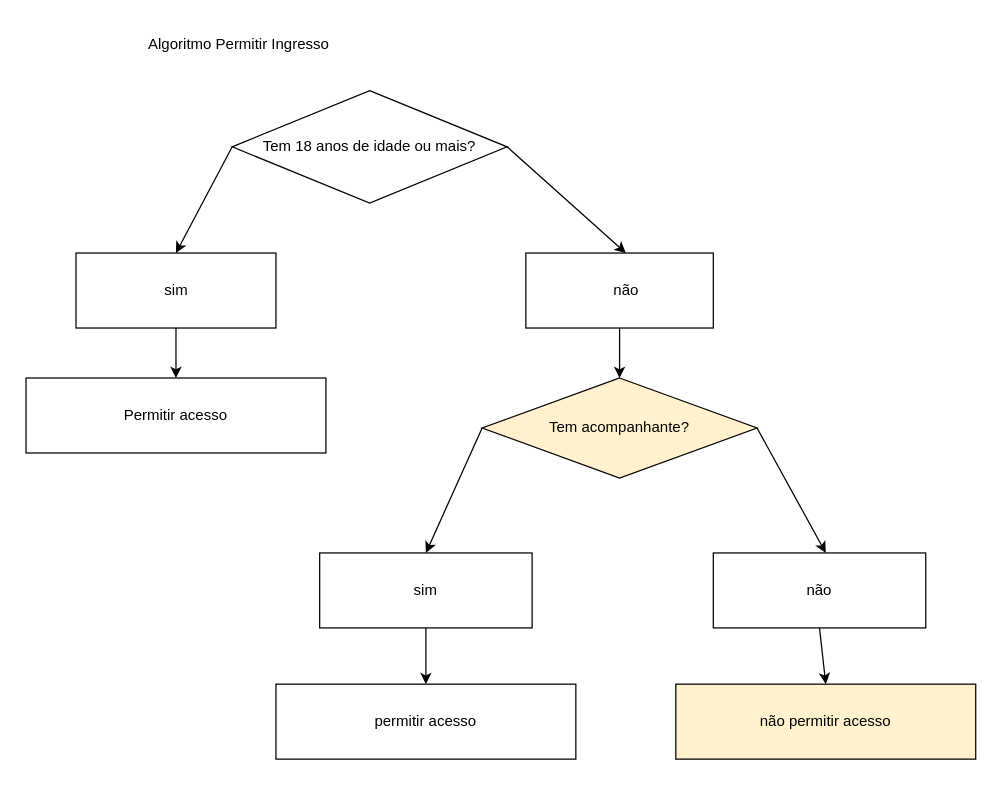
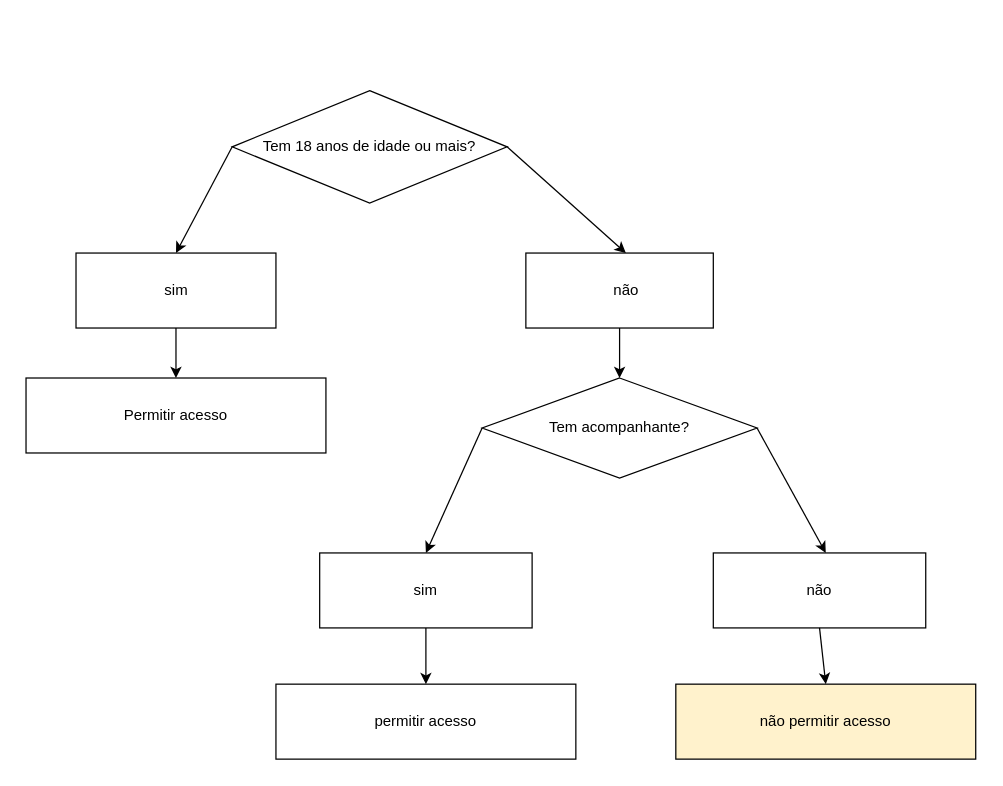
- <mxCell id="2" value="Algoritmo Permitir Ingresso&lt;br&gt;" style="text;html=1;align=center;verticalAlign=middle;resizable=0;points=[];autosize=1;strokeColor=none;fillColor=none;" vertex="1" parent="1"><mxGeometry x="105" y="20" width="170" height="30" as="geometry" /></mxCell>
- <mxCell id="13" value="Tem acompanhante?" style="rhombus;whiteSpace=wrap;html=1;fillColor=#fff2cc;" vertex="1" parent="1"><mxGeometry x="385" y="302" width="220" height="80" as="geometry" /></mxCell>
+ <mxCell id="13" value="Tem acompanhante?" style="rhombus;whiteSpace=wrap;html=1;" vertex="1" parent="1"><mxGeometry x="385" y="302" width="220" height="80" as="geometry" /></mxCell>
